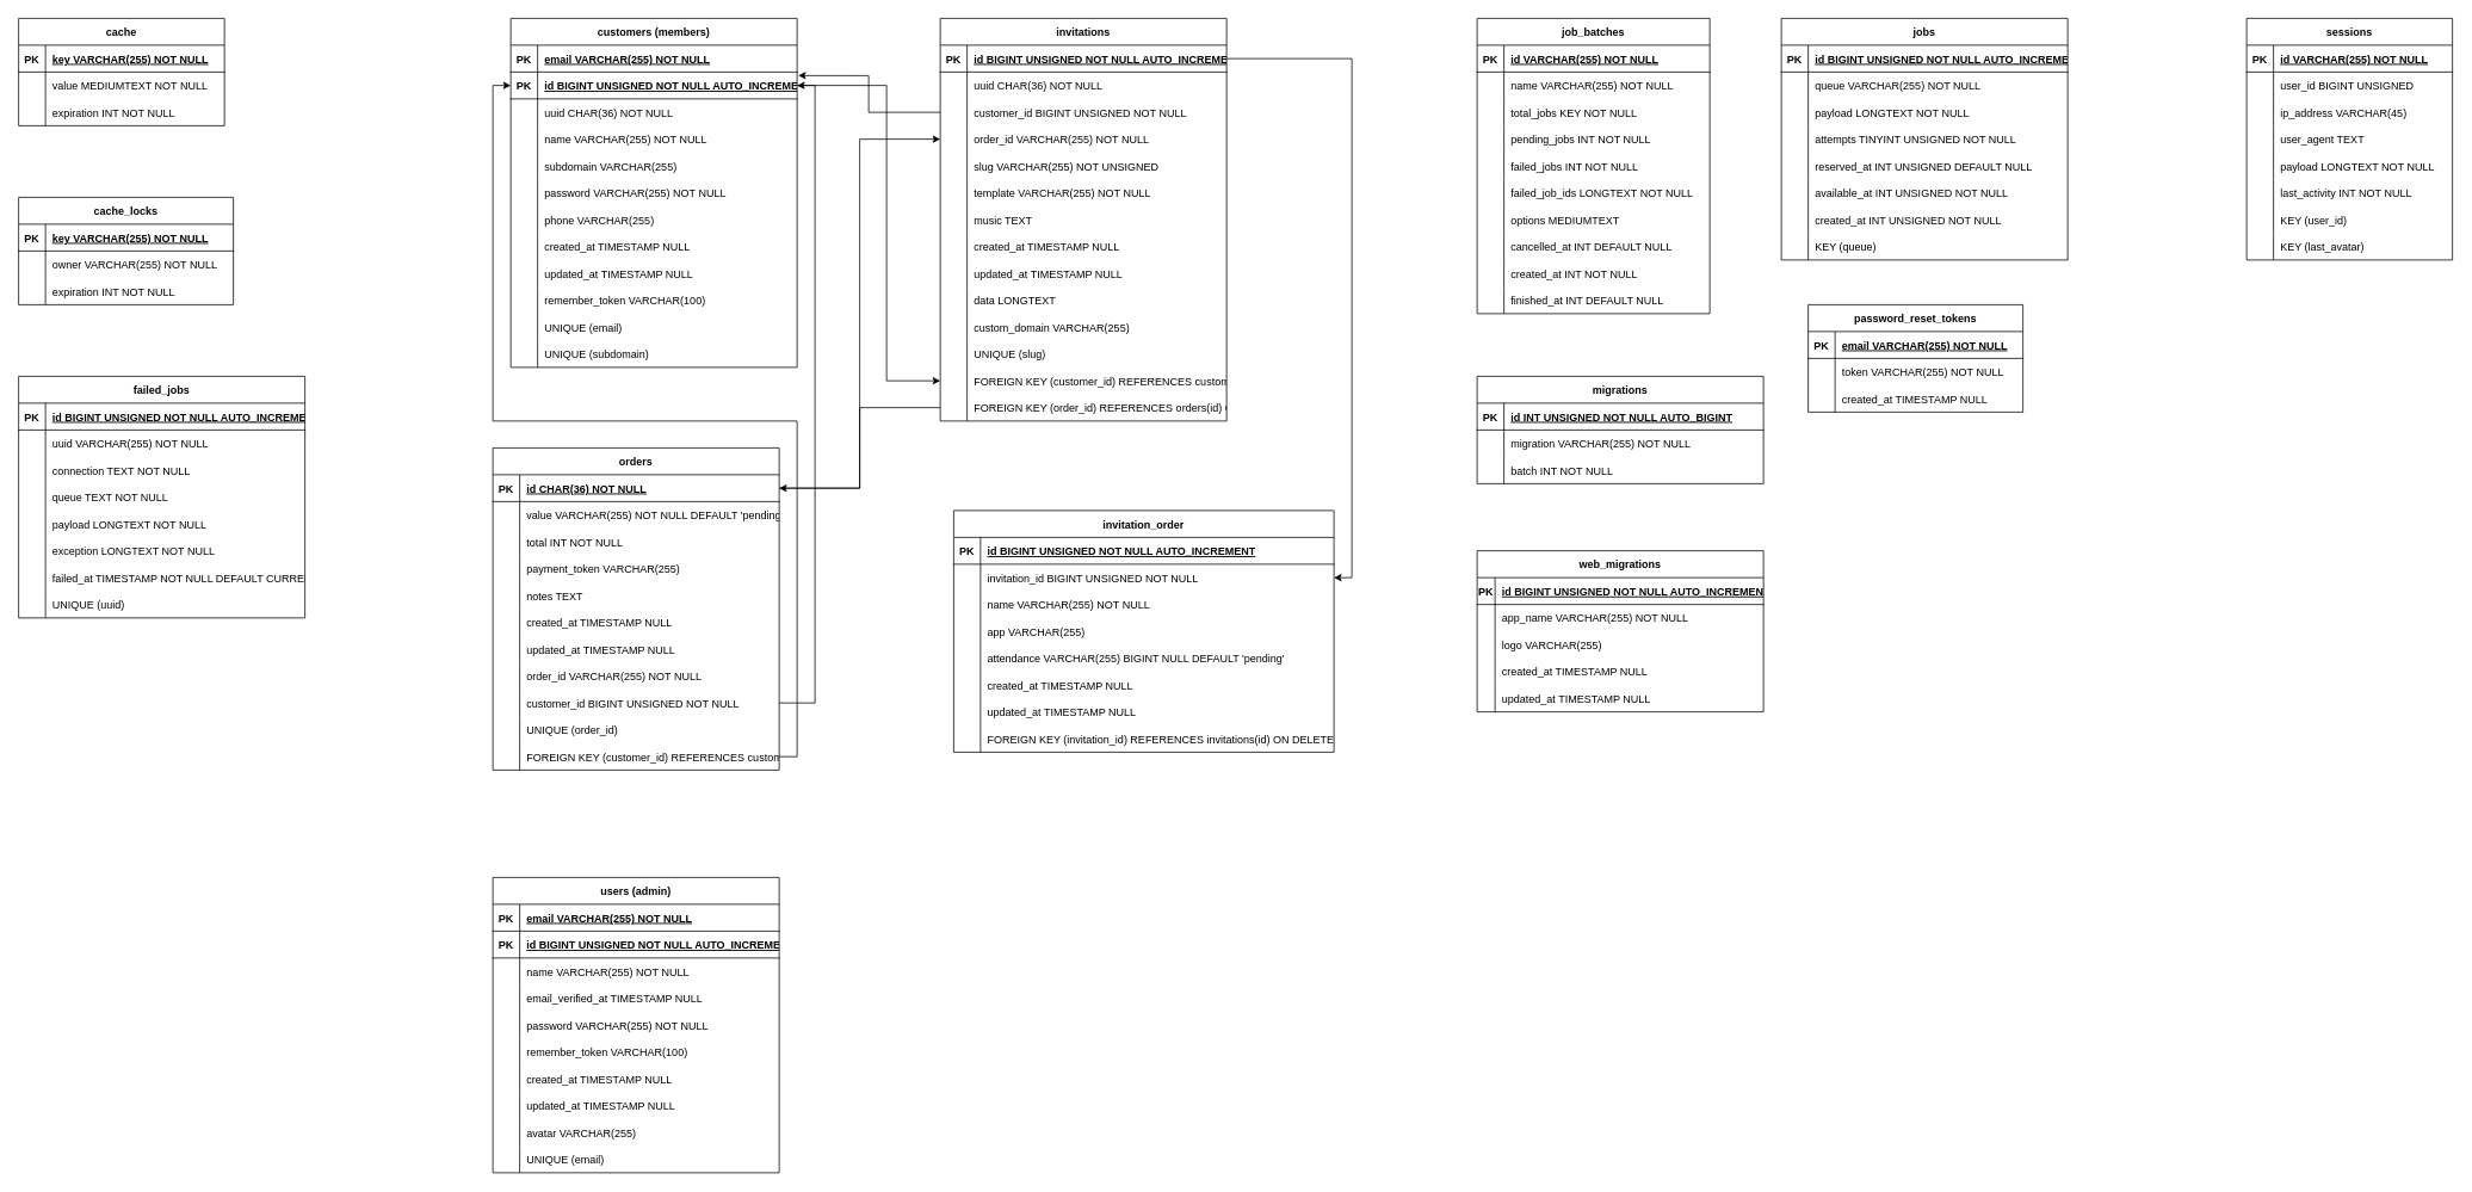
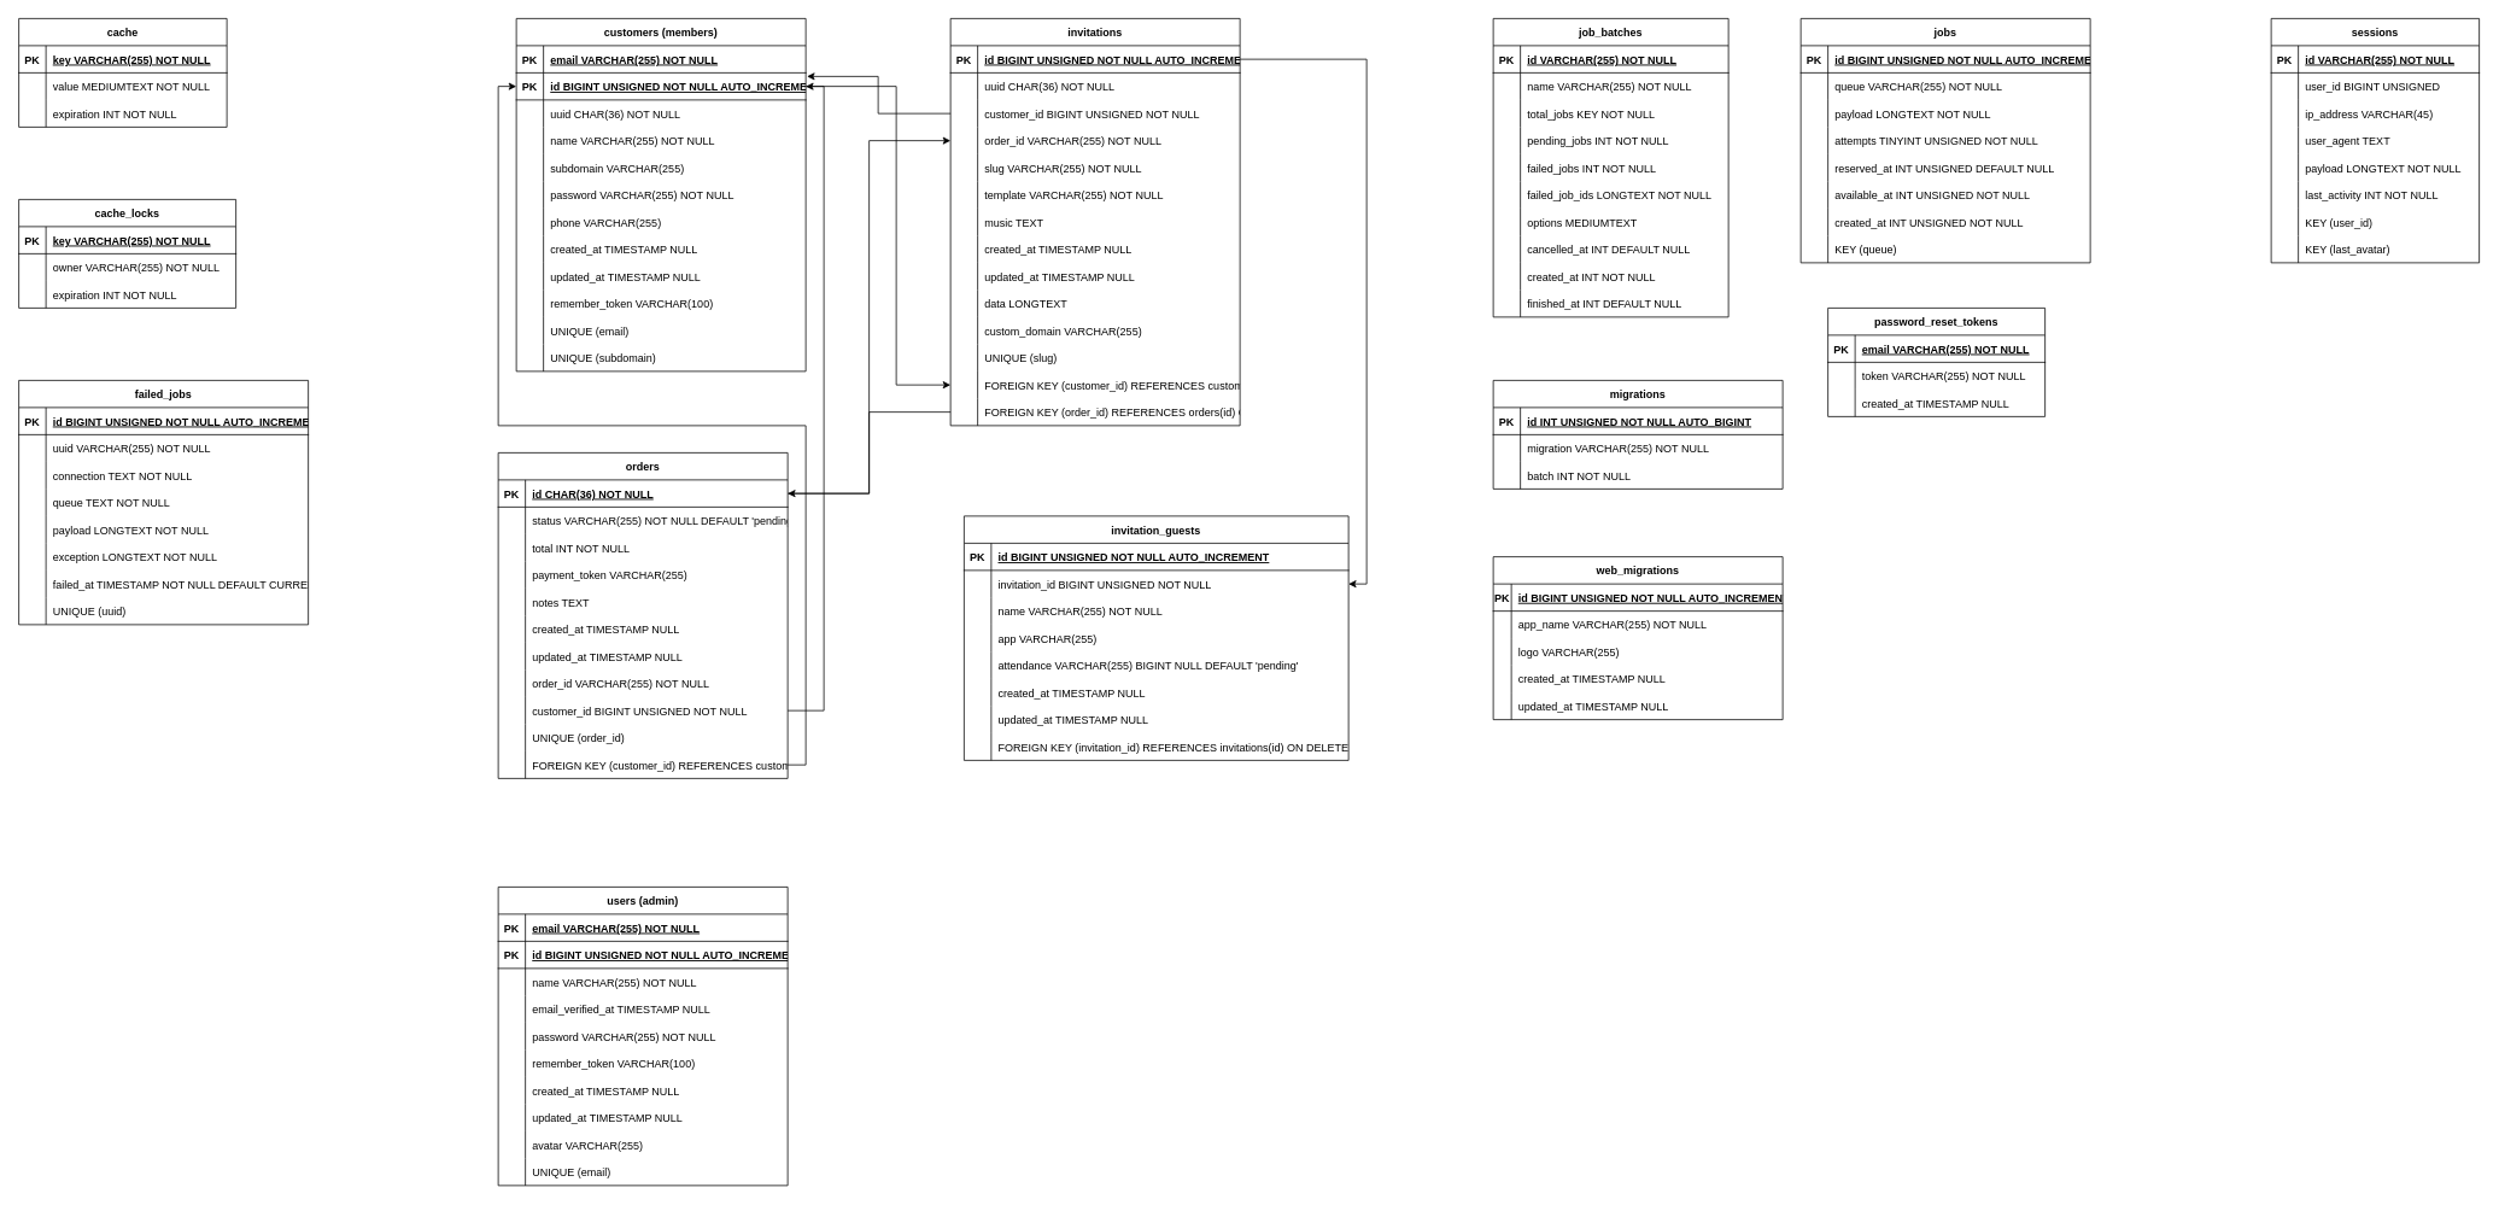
- <mxCell id="99" value="slug VARCHAR(255) NOT UNSIGNED" style="shape=partialRectangle;overflow=hidden;connectable=0;fillColor=none;align=left;strokeColor=inherit;top=0;left=0;bottom=0;right=0;spacingLeft=6;" vertex="1" parent="97"><mxGeometry x="30" width="290" height="30" as="geometry"><mxRectangle width="290" height="30" as="alternateBounds" /></mxGeometry></mxCell>
+ <mxCell id="99" value="slug VARCHAR(255) NOT NULL" style="shape=partialRectangle;overflow=hidden;connectable=0;fillColor=none;align=left;strokeColor=inherit;top=0;left=0;bottom=0;right=0;spacingLeft=6;" vertex="1" parent="97"><mxGeometry x="30" width="290" height="30" as="geometry"><mxRectangle width="290" height="30" as="alternateBounds" /></mxGeometry></mxCell>
- <mxCell id="224" value="value VARCHAR(255) NOT NULL DEFAULT 'pending'" style="shape=partialRectangle;overflow=hidden;connectable=0;fillColor=none;align=left;strokeColor=inherit;top=0;left=0;bottom=0;right=0;spacingLeft=6;" vertex="1" parent="222"><mxGeometry x="30" width="290" height="30" as="geometry"><mxRectangle width="290" height="30" as="alternateBounds" /></mxGeometry></mxCell>
+ <mxCell id="224" value="status VARCHAR(255) NOT NULL DEFAULT 'pending'" style="shape=partialRectangle;overflow=hidden;connectable=0;fillColor=none;align=left;strokeColor=inherit;top=0;left=0;bottom=0;right=0;spacingLeft=6;" vertex="1" parent="222"><mxGeometry x="30" width="290" height="30" as="geometry"><mxRectangle width="290" height="30" as="alternateBounds" /></mxGeometry></mxCell>
- <mxCell id="127" value="invitation_order" style="shape=table;startSize=30;container=1;collapsible=1;childLayout=tableLayout;fixedRows=1;rowLines=0;fontStyle=1;align=center;resizeLast=1;" vertex="1" parent="1"><mxGeometry x="1065" y="570" width="425" height="270" as="geometry" /></mxCell>
+ <mxCell id="127" value="invitation_guests" style="shape=table;startSize=30;container=1;collapsible=1;childLayout=tableLayout;fixedRows=1;rowLines=0;fontStyle=1;align=center;resizeLast=1;" vertex="1" parent="1"><mxGeometry x="1065" y="570" width="425" height="270" as="geometry" /></mxCell>
